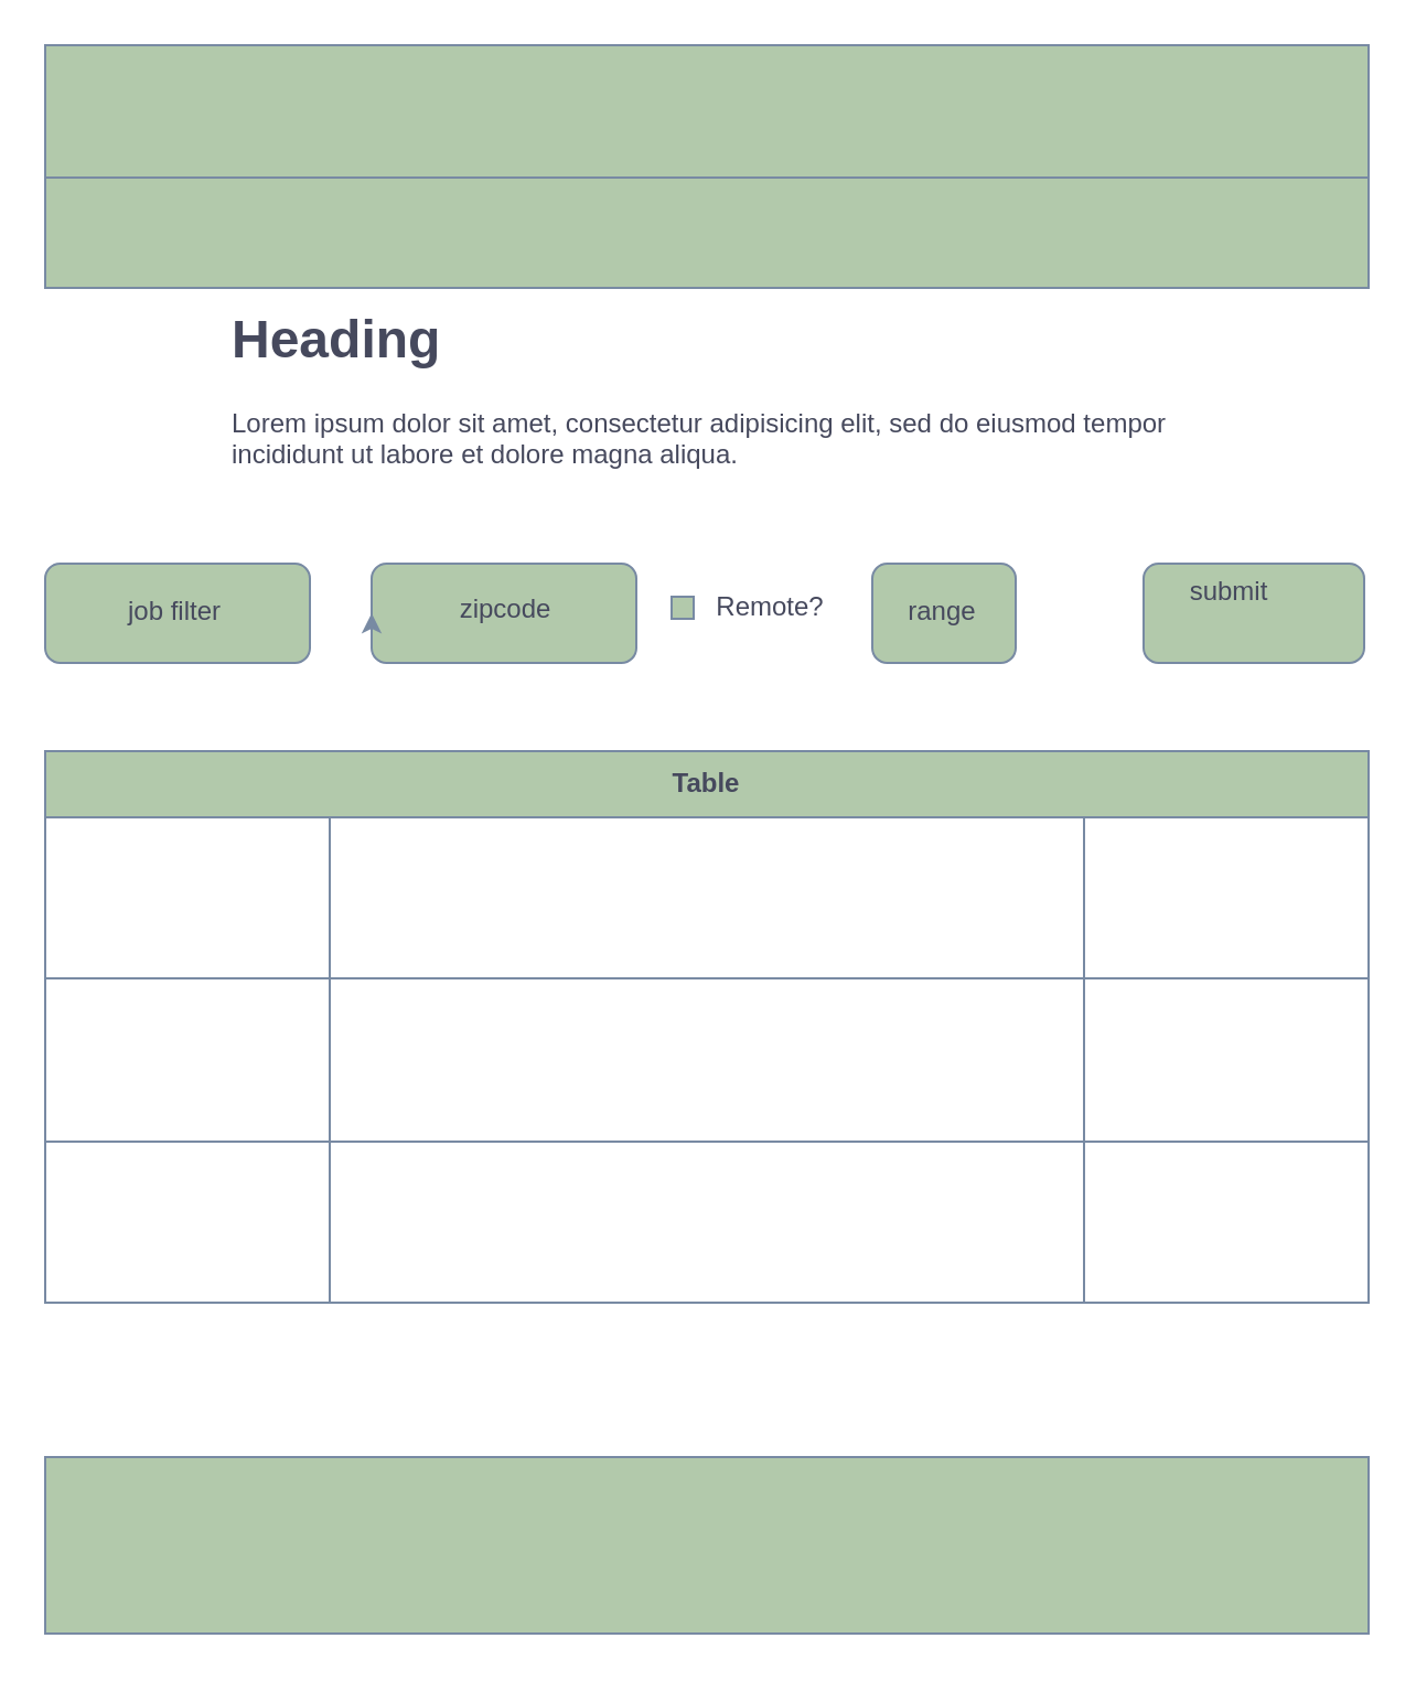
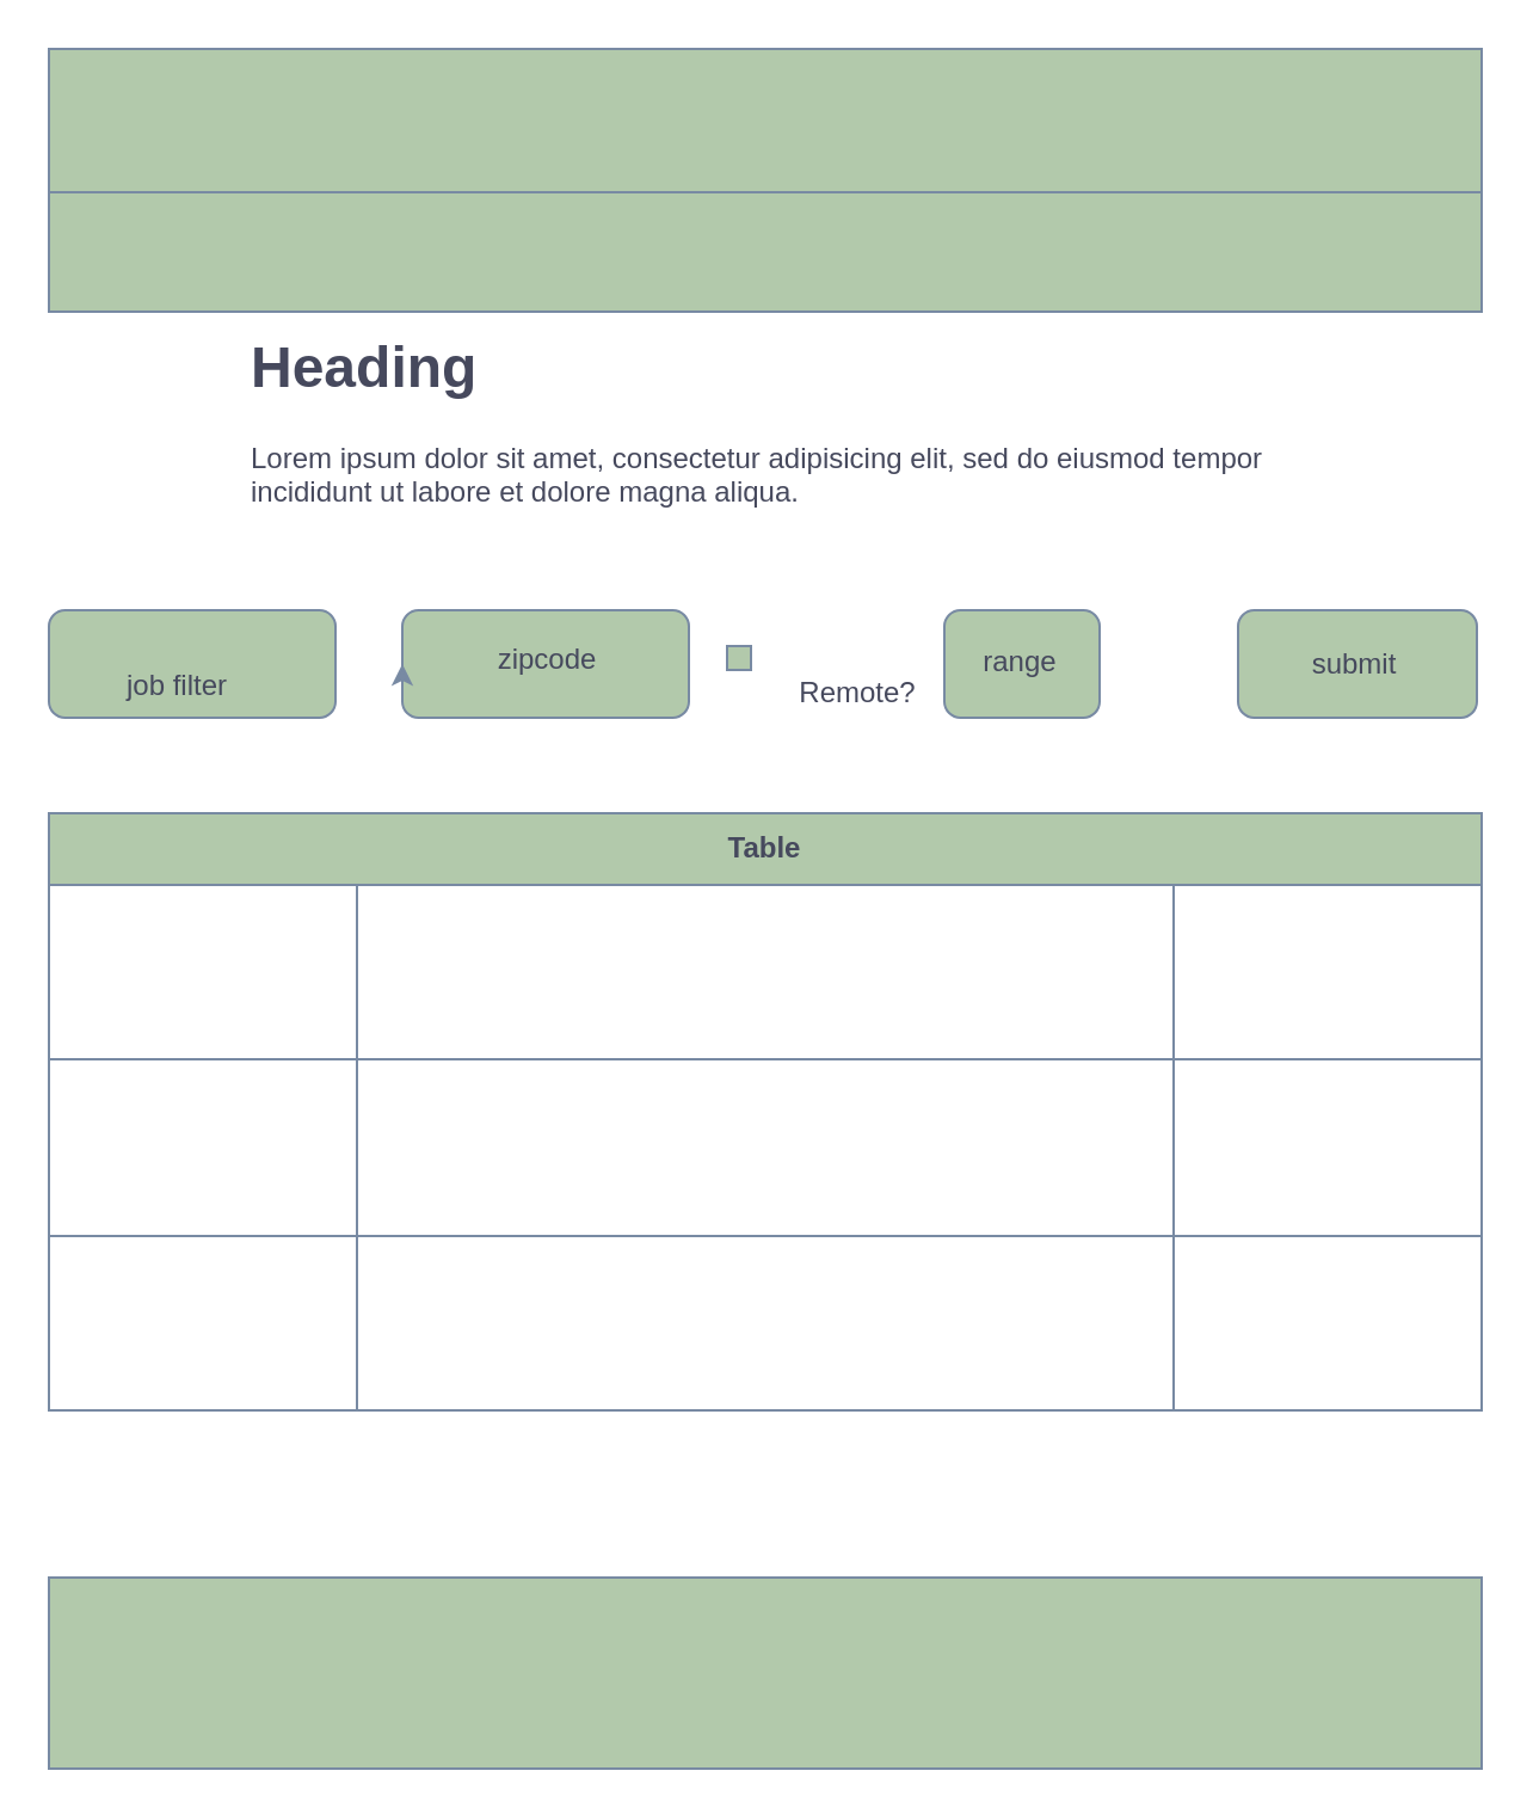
- <mxCell id="13" value="submit" style="text;html=1;strokeColor=none;fillColor=none;align=center;verticalAlign=middle;whiteSpace=wrap;rounded=0;fontColor=#46495D;" parent="1" vertex="1"><mxGeometry x="537" y="258" width="40" height="20" as="geometry" /></mxCell>
+ <mxCell id="13" value="submit" style="text;html=1;strokeColor=none;fillColor=none;align=center;verticalAlign=middle;whiteSpace=wrap;rounded=0;fontColor=#46495D;" parent="1" vertex="1"><mxGeometry x="547" y="268" width="40" height="20" as="geometry" /></mxCell>
- <mxCell id="15" value="Remote?" style="text;html=1;strokeColor=none;fillColor=none;align=center;verticalAlign=middle;whiteSpace=wrap;rounded=0;fontColor=#46495D;" parent="1" vertex="1"><mxGeometry x="329" y="265" width="40" height="20" as="geometry" /></mxCell>
+ <mxCell id="15" value="Remote?" style="text;html=1;strokeColor=none;fillColor=none;align=center;verticalAlign=middle;whiteSpace=wrap;rounded=0;fontColor=#46495D;" parent="1" vertex="1"><mxGeometry x="339" y="280" width="40" height="20" as="geometry" /></mxCell>
- <mxCell id="17" value="job filter" style="text;html=1;strokeColor=none;fillColor=none;align=center;verticalAlign=middle;whiteSpace=wrap;rounded=0;fontColor=#46495D;" parent="1" vertex="1"><mxGeometry x="54" y="267" width="50" height="20" as="geometry" /></mxCell>
+ <mxCell id="17" value="job filter" style="text;html=1;strokeColor=none;fillColor=none;align=center;verticalAlign=middle;whiteSpace=wrap;rounded=0;fontColor=#46495D;" parent="1" vertex="1"><mxGeometry x="49" y="277" width="50" height="20" as="geometry" /></mxCell>
